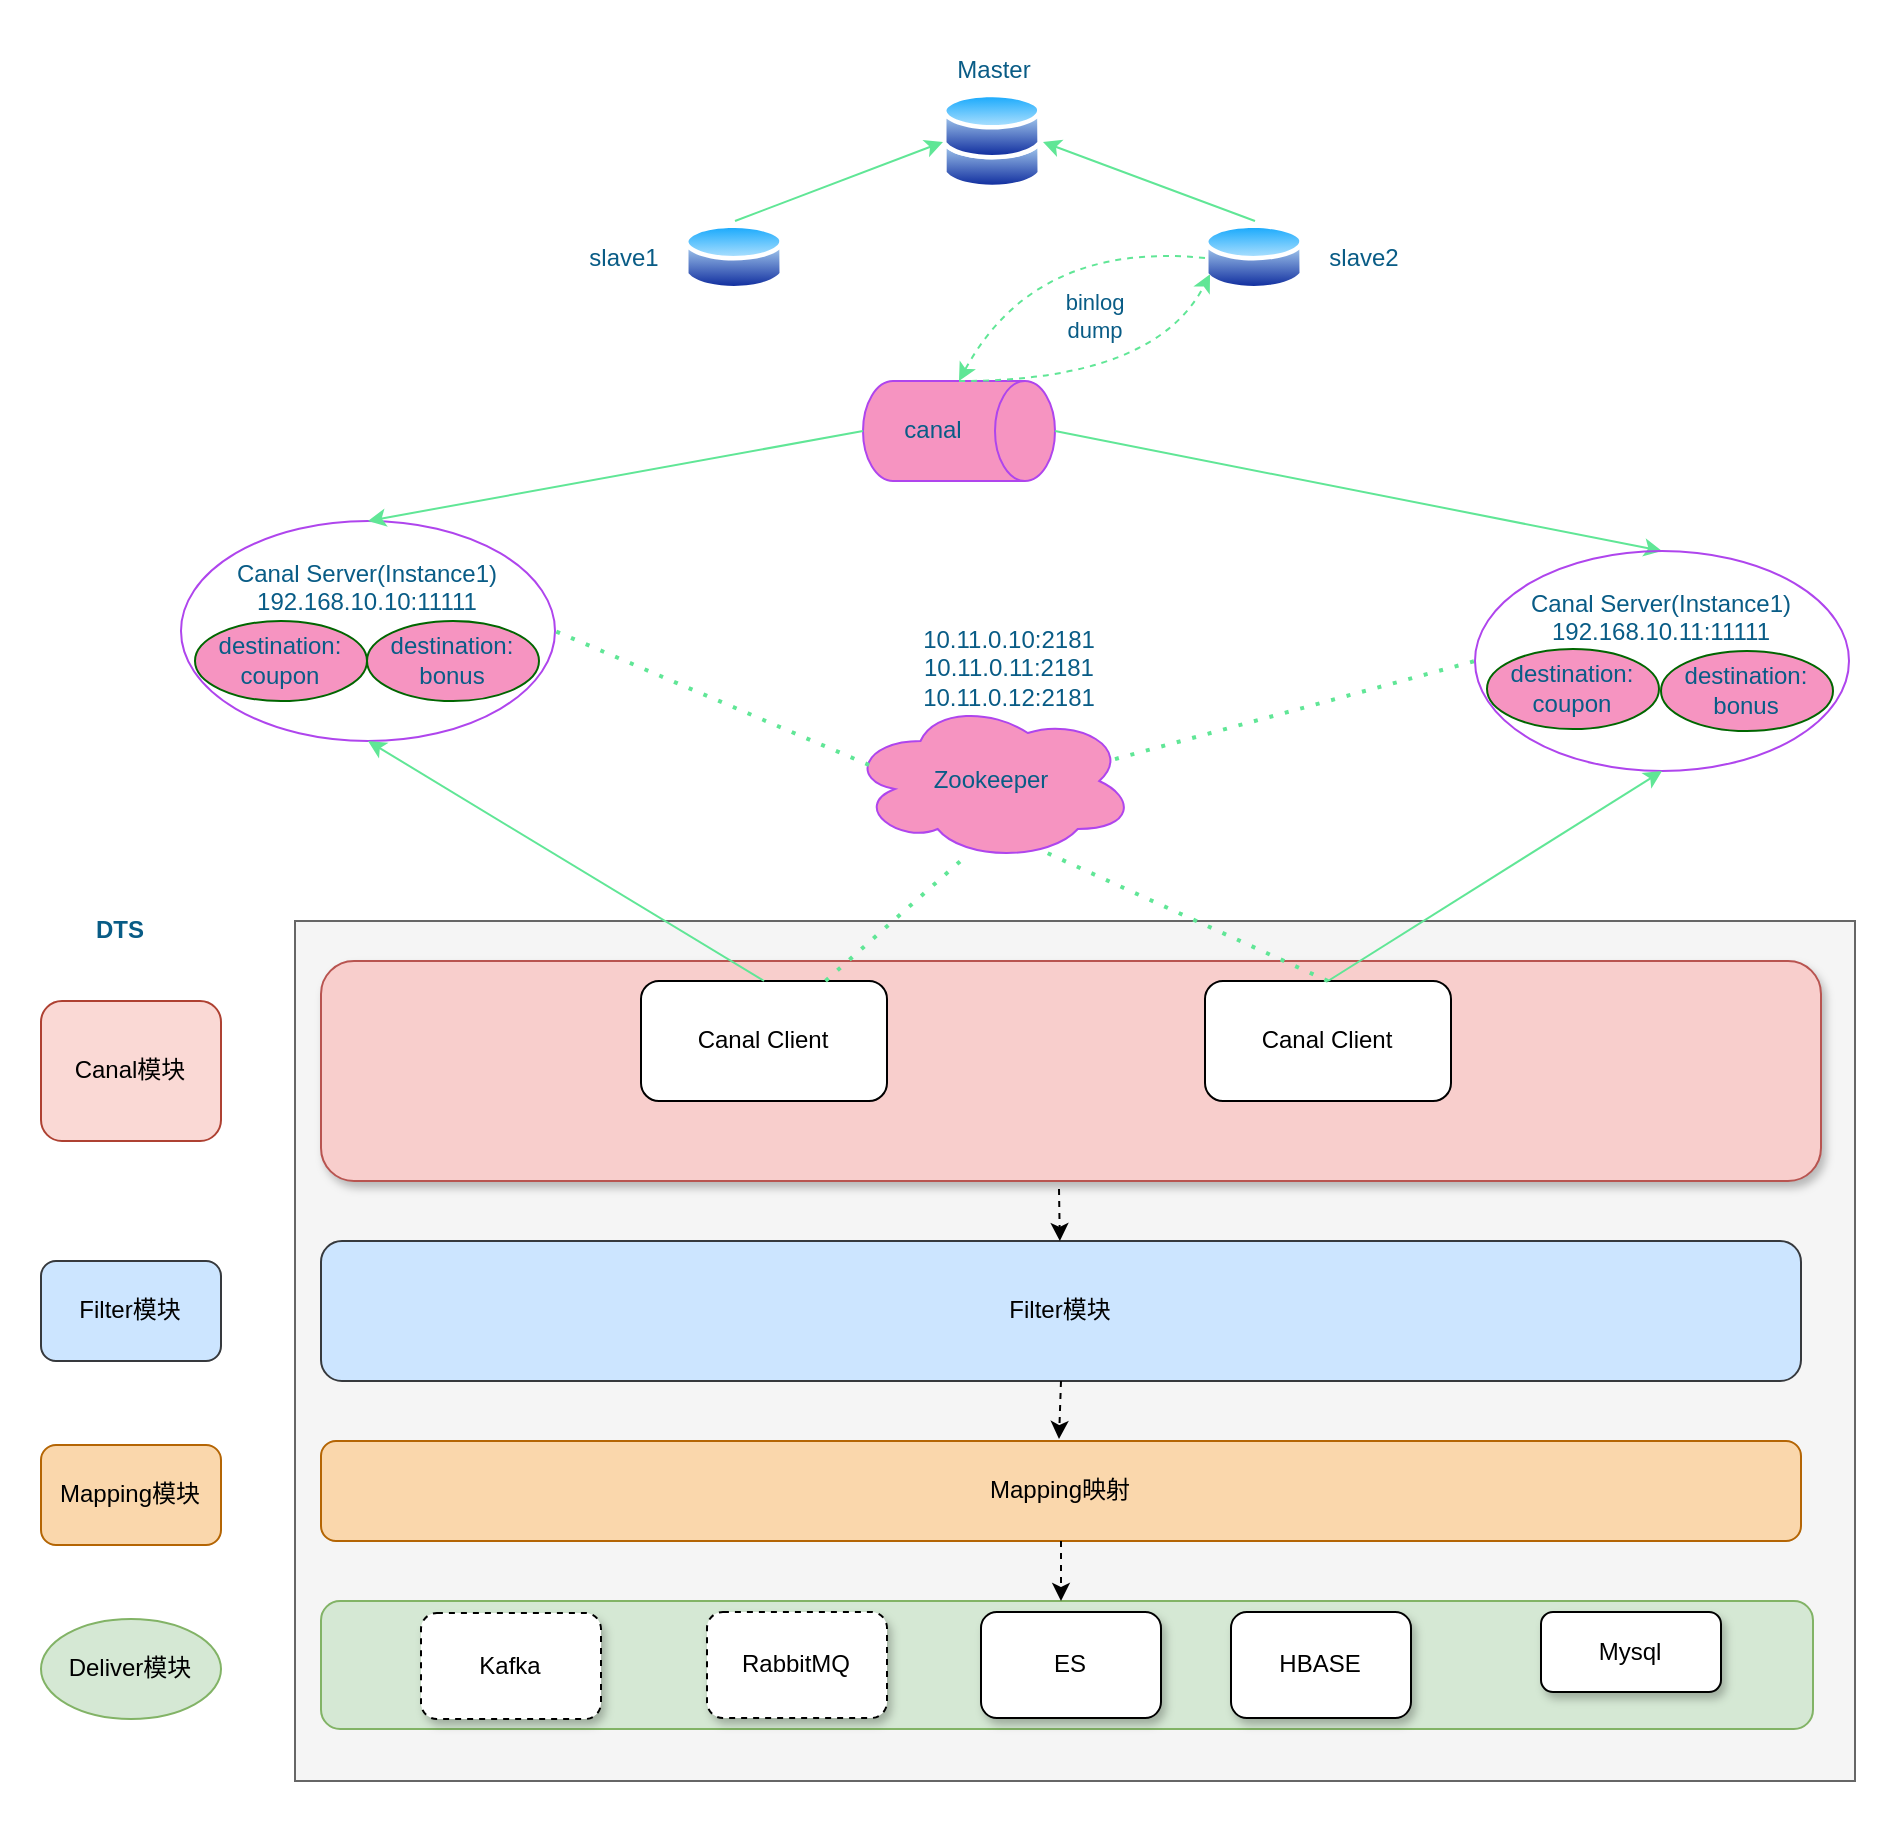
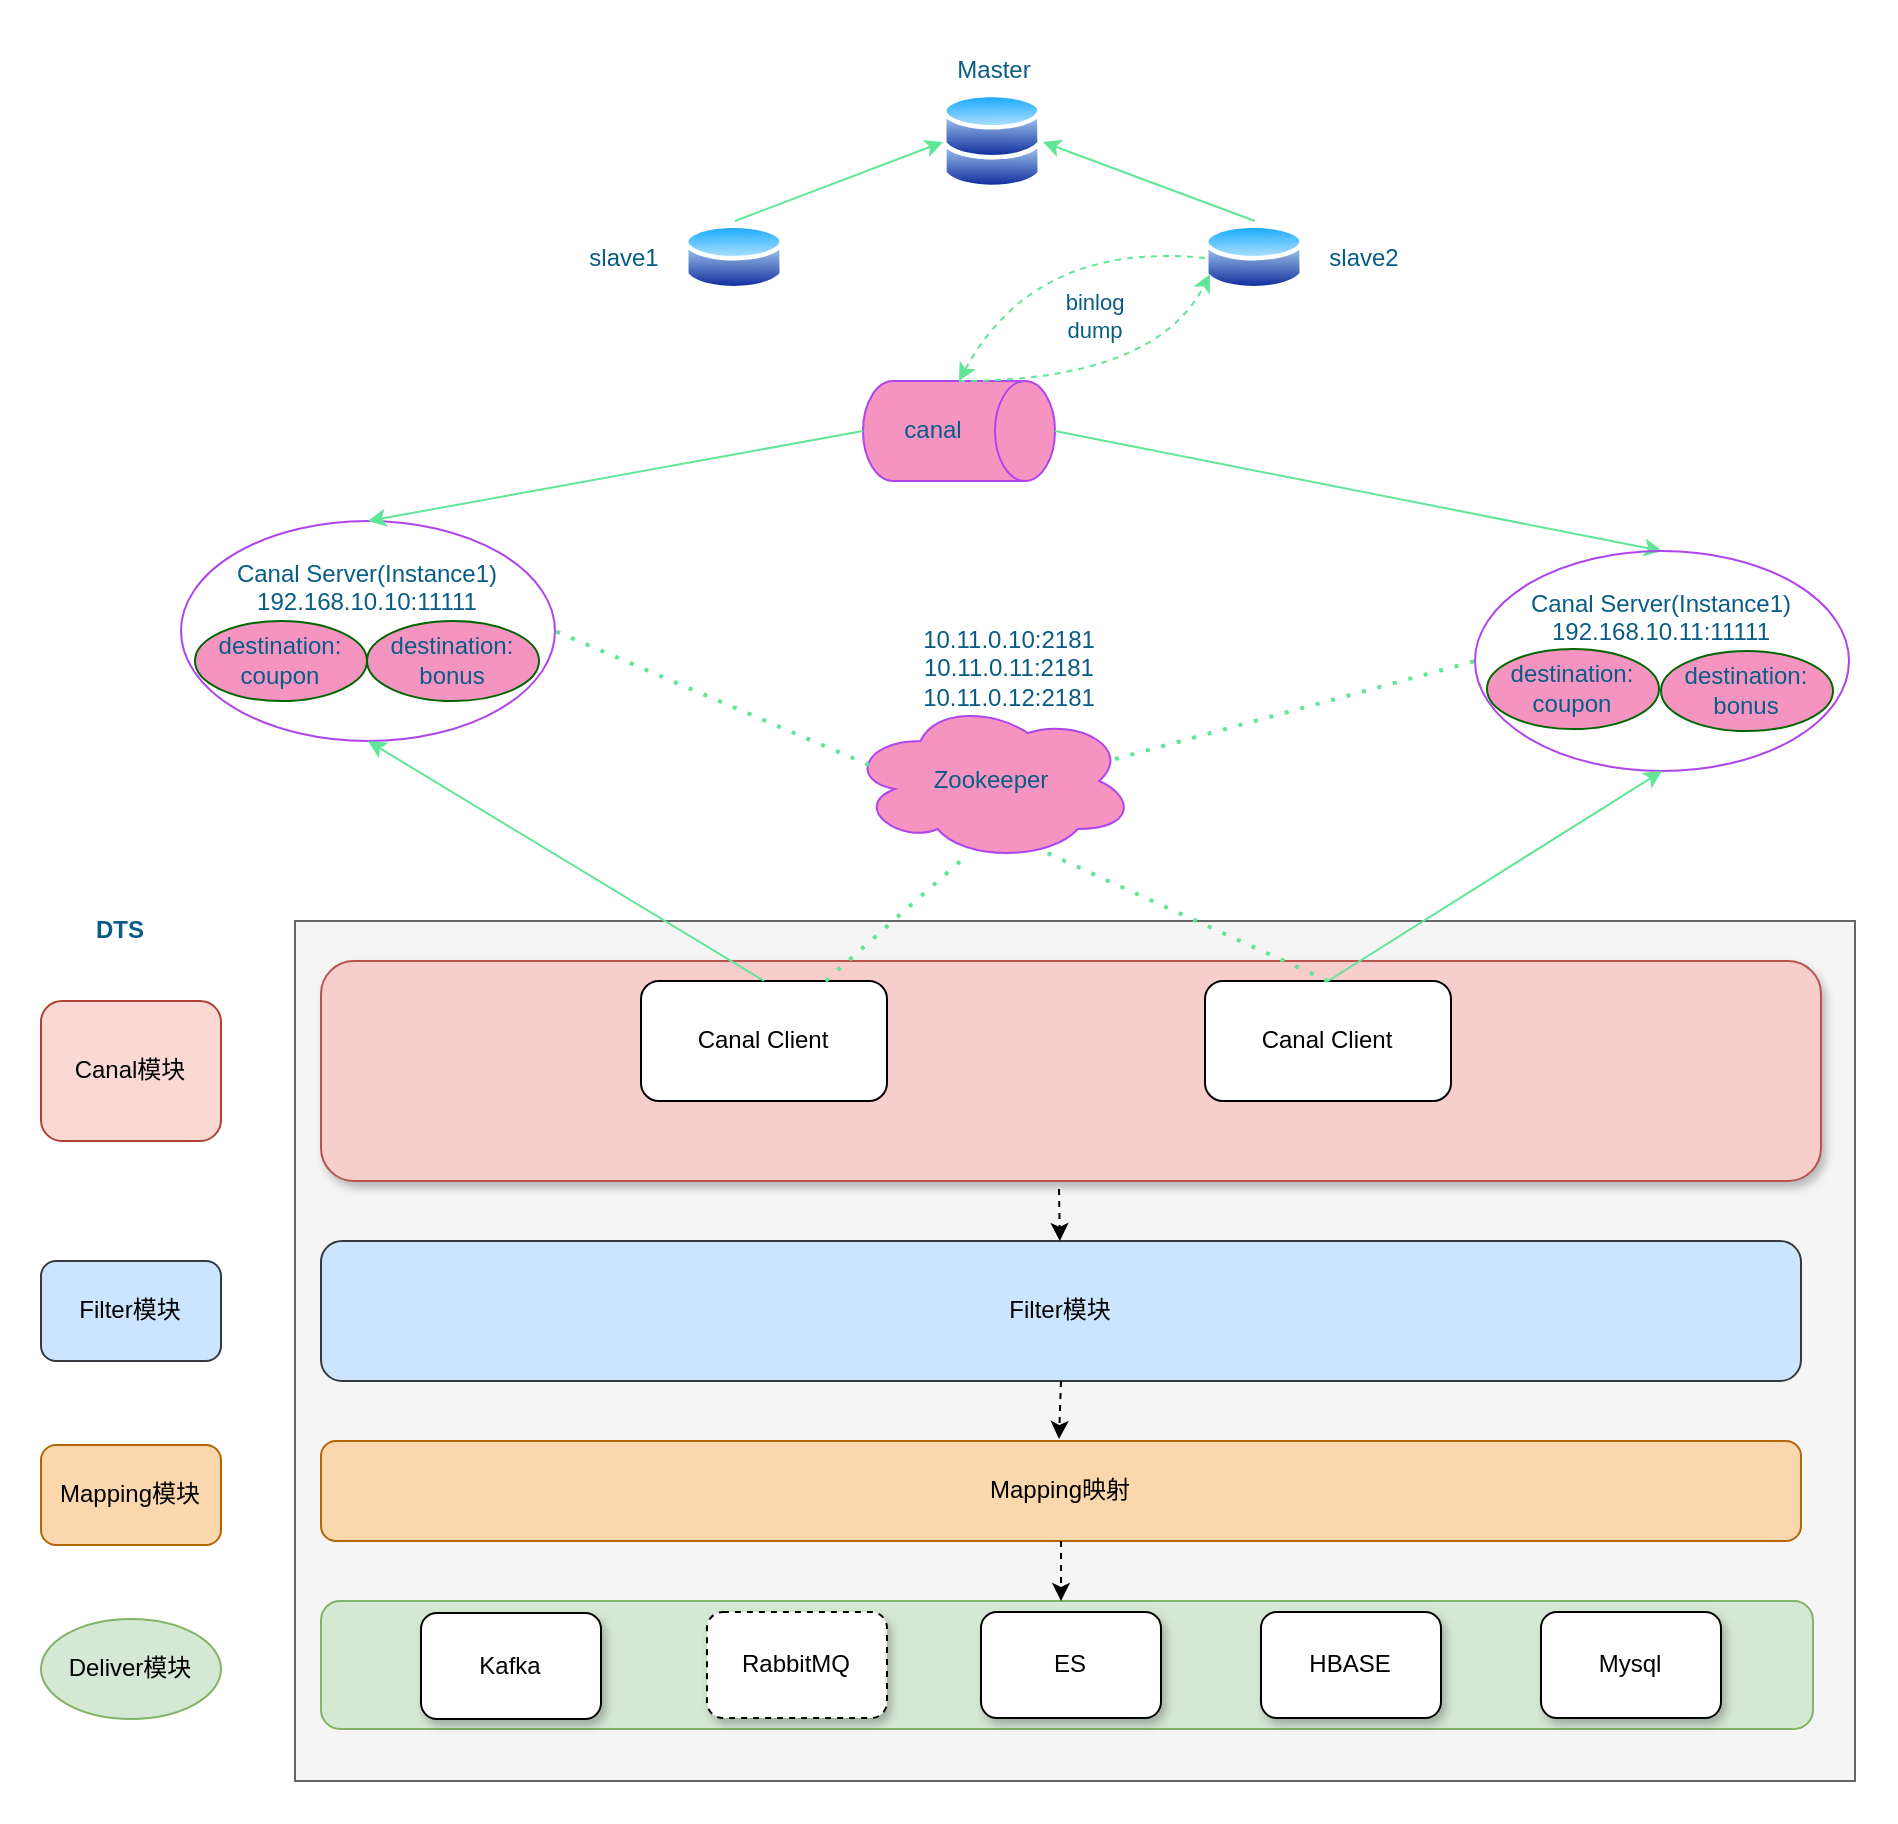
- <mxCell id="46" value="Mysql" style="rounded=1;whiteSpace=wrap;html=1;shadow=1;glass=0;sketch=0;" vertex="1" parent="1"><mxGeometry x="770" y="805.5" width="90" height="40" as="geometry" /></mxCell>
+ <mxCell id="46" value="Mysql" style="rounded=1;whiteSpace=wrap;html=1;shadow=1;glass=0;sketch=0;" vertex="1" parent="1"><mxGeometry x="770" y="805.5" width="90" height="53" as="geometry" /></mxCell>
- <mxCell id="45" value="HBASE" style="rounded=1;whiteSpace=wrap;html=1;shadow=1;glass=0;sketch=0;" vertex="1" parent="1"><mxGeometry x="615" y="805.5" width="90" height="53" as="geometry" /></mxCell>
+ <mxCell id="45" value="HBASE" style="rounded=1;whiteSpace=wrap;html=1;shadow=1;glass=0;sketch=0;" vertex="1" parent="1"><mxGeometry x="630" y="805.5" width="90" height="53" as="geometry" /></mxCell>
- <mxCell id="42" value="Kafka" style="rounded=1;whiteSpace=wrap;html=1;shadow=1;glass=0;sketch=0;dashed=1;" vertex="1" parent="1"><mxGeometry x="210" y="806" width="90" height="53" as="geometry" /></mxCell>
+ <mxCell id="42" value="Kafka" style="rounded=1;whiteSpace=wrap;html=1;shadow=1;glass=0;sketch=0;" vertex="1" parent="1"><mxGeometry x="210" y="806" width="90" height="53" as="geometry" /></mxCell>
